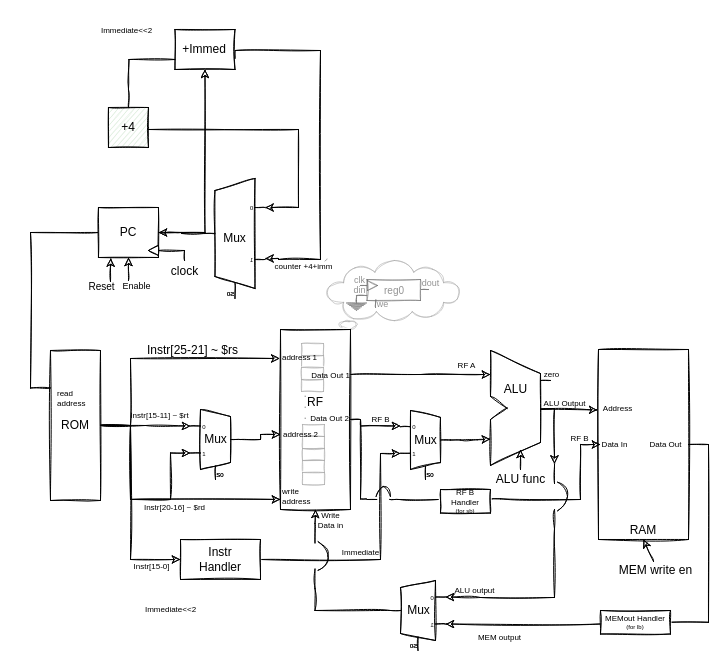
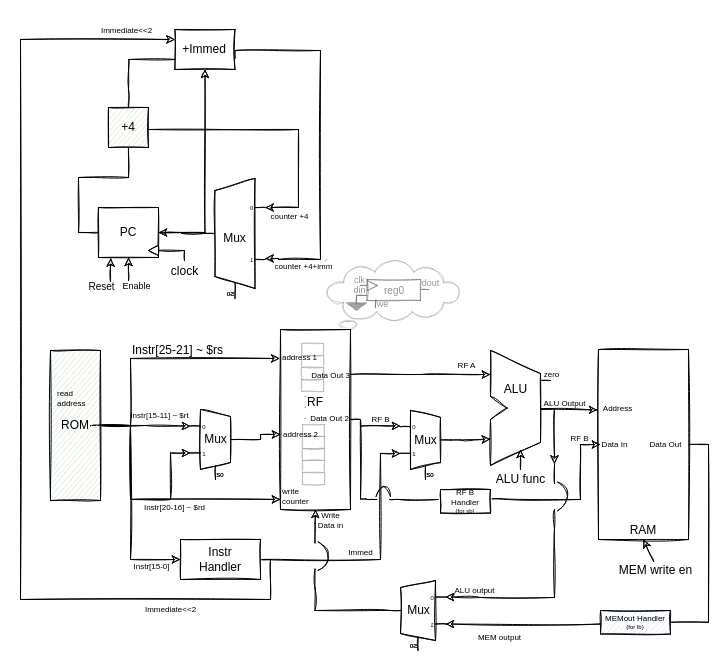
+ <mxCell id="90" value="counter +4" style="text;html=1;align=center;verticalAlign=middle;resizable=0;points=[];autosize=1;strokeColor=none;fillColor=none;fontSize=8;" vertex="1" parent="1"><mxGeometry x="264.47" y="206" width="50" height="20" as="geometry" /></mxCell>
- <mxCell id="74" style="edgeStyle=orthogonalEdgeStyle;rounded=0;sketch=1;orthogonalLoop=1;jettySize=auto;html=1;exitX=0;exitY=0.5;exitDx=0;exitDy=0;entryX=0;entryY=0.25;entryDx=0;entryDy=0;fontSize=8;endArrow=none;endFill=0;strokeColor=default;" edge="1" parent="1" source="75" target="15"><mxGeometry relative="1" as="geometry" /></mxCell>
+ <mxCell id="74" style="edgeStyle=orthogonalEdgeStyle;rounded=0;sketch=1;orthogonalLoop=1;jettySize=auto;html=1;exitX=0;exitY=0.5;exitDx=0;exitDy=0;fontSize=8;endArrow=none;endFill=0;strokeColor=default;" edge="1" parent="1" source="75" target="78"><mxGeometry relative="1" as="geometry" /></mxCell>
- <mxCell id="51" value="Instr[25-21] ~ $rs" style="text;html=1;align=center;verticalAlign=middle;resizable=0;points=[];autosize=1;strokeColor=none;fillColor=none;" vertex="1" parent="1"><mxGeometry x="137" y="340" width="110" height="20" as="geometry" /></mxCell>
+ <mxCell id="51" value="Instr[25-21] ~ $rs" style="text;html=1;align=center;verticalAlign=middle;resizable=0;points=[];autosize=1;strokeColor=none;fillColor=none;" vertex="1" parent="1"><mxGeometry x="122" y="340" width="110" height="20" as="geometry" /></mxCell>
- <mxCell id="107" value="Data Out 1" style="text;html=1;align=center;verticalAlign=middle;resizable=0;points=[];autosize=1;strokeColor=none;fillColor=none;fontSize=8;" vertex="1" parent="1"><mxGeometry x="304.5" y="365" width="50" height="20" as="geometry" /></mxCell>
+ <mxCell id="107" value="Data Out 3" style="text;html=1;align=center;verticalAlign=middle;resizable=0;points=[];autosize=1;strokeColor=none;fillColor=none;fontSize=8;" vertex="1" parent="1"><mxGeometry x="304.5" y="365" width="50" height="20" as="geometry" /></mxCell>
+ <mxCell id="25" style="edgeStyle=orthogonalEdgeStyle;rounded=0;sketch=1;orthogonalLoop=1;jettySize=auto;html=1;exitX=1;exitY=0.5;exitDx=0;exitDy=0;fontSize=8;endArrow=classic;endFill=1;strokeColor=default;entryX=0;entryY=0.25;entryDx=0;entryDy=0;jumpStyle=none;" edge="1" parent="1" source="26" target="81"><mxGeometry relative="1" as="geometry"><mxPoint x="220" y="49" as="targetPoint" /><Array as="points"><mxPoint x="270" y="559" /><mxPoint x="270" y="599" /><mxPoint x="20" y="599" /><mxPoint x="20" y="39" /></Array></mxGeometry></mxCell>
- <mxCell id="15" value="ROM" style="rounded=0;whiteSpace=wrap;html=1;sketch=1;" vertex="1" parent="1"><mxGeometry x="50" y="350" width="50" height="150" as="geometry" /></mxCell>
+ <mxCell id="15" value="ROM" style="rounded=0;whiteSpace=wrap;html=1;sketch=1;fillColor=#d5e8d4;" vertex="1" parent="1"><mxGeometry x="50" y="350" width="50" height="150" as="geometry" /></mxCell>
- <mxCell id="67" value="&lt;div&gt;write&lt;/div&gt;&lt;div&gt;address&lt;/div&gt;" style="text;html=1;align=left;verticalAlign=middle;resizable=0;points=[];autosize=1;strokeColor=none;fillColor=none;fontSize=8;" vertex="1" parent="1"><mxGeometry x="280" y="481" width="40" height="30" as="geometry" /></mxCell>
+ <mxCell id="67" value="&lt;div&gt;write&lt;/div&gt;&lt;div&gt;counter&lt;/div&gt;" style="text;html=1;align=left;verticalAlign=middle;resizable=0;points=[];autosize=1;strokeColor=none;fillColor=none;fontSize=8;" vertex="1" parent="1"><mxGeometry x="280" y="481" width="40" height="30" as="geometry" /></mxCell>
- <mxCell id="56" value="Immediate" style="text;html=1;align=center;verticalAlign=middle;resizable=0;points=[];autosize=1;strokeColor=none;fillColor=none;fontSize=8;" vertex="1" parent="1"><mxGeometry x="335" y="542" width="50" height="20" as="geometry" /></mxCell>
+ <mxCell id="56" value="Immed" style="text;html=1;align=center;verticalAlign=middle;resizable=0;points=[];autosize=1;strokeColor=none;fillColor=none;fontSize=8;" vertex="1" parent="1"><mxGeometry x="335" y="542" width="50" height="20" as="geometry" /></mxCell>
- <mxCell id="72" value="&lt;div style=&quot;font-size: 6px&quot;&gt;&lt;font style=&quot;font-size: 8px&quot;&gt;MEMout Handler&lt;/font&gt;&lt;/div&gt;&lt;div style=&quot;font-size: 6px&quot;&gt;(for lb)&lt;br&gt;&lt;/div&gt;" style="rounded=0;whiteSpace=wrap;html=1;sketch=1;fontSize=8;" vertex="1" parent="1"><mxGeometry x="600" y="610" width="70" height="23.5" as="geometry" /></mxCell>
+ <mxCell id="72" value="&lt;div style=&quot;font-size: 6px&quot;&gt;&lt;font style=&quot;font-size: 8px&quot;&gt;MEMout Handler&lt;/font&gt;&lt;/div&gt;&lt;div style=&quot;font-size: 6px&quot;&gt;(for lb)&lt;br&gt;&lt;/div&gt;" style="rounded=0;whiteSpace=wrap;html=1;sketch=1;fontSize=8;fillColor=#dae8fc;" vertex="1" parent="1"><mxGeometry x="600" y="610" width="70" height="23.5" as="geometry" /></mxCell>
